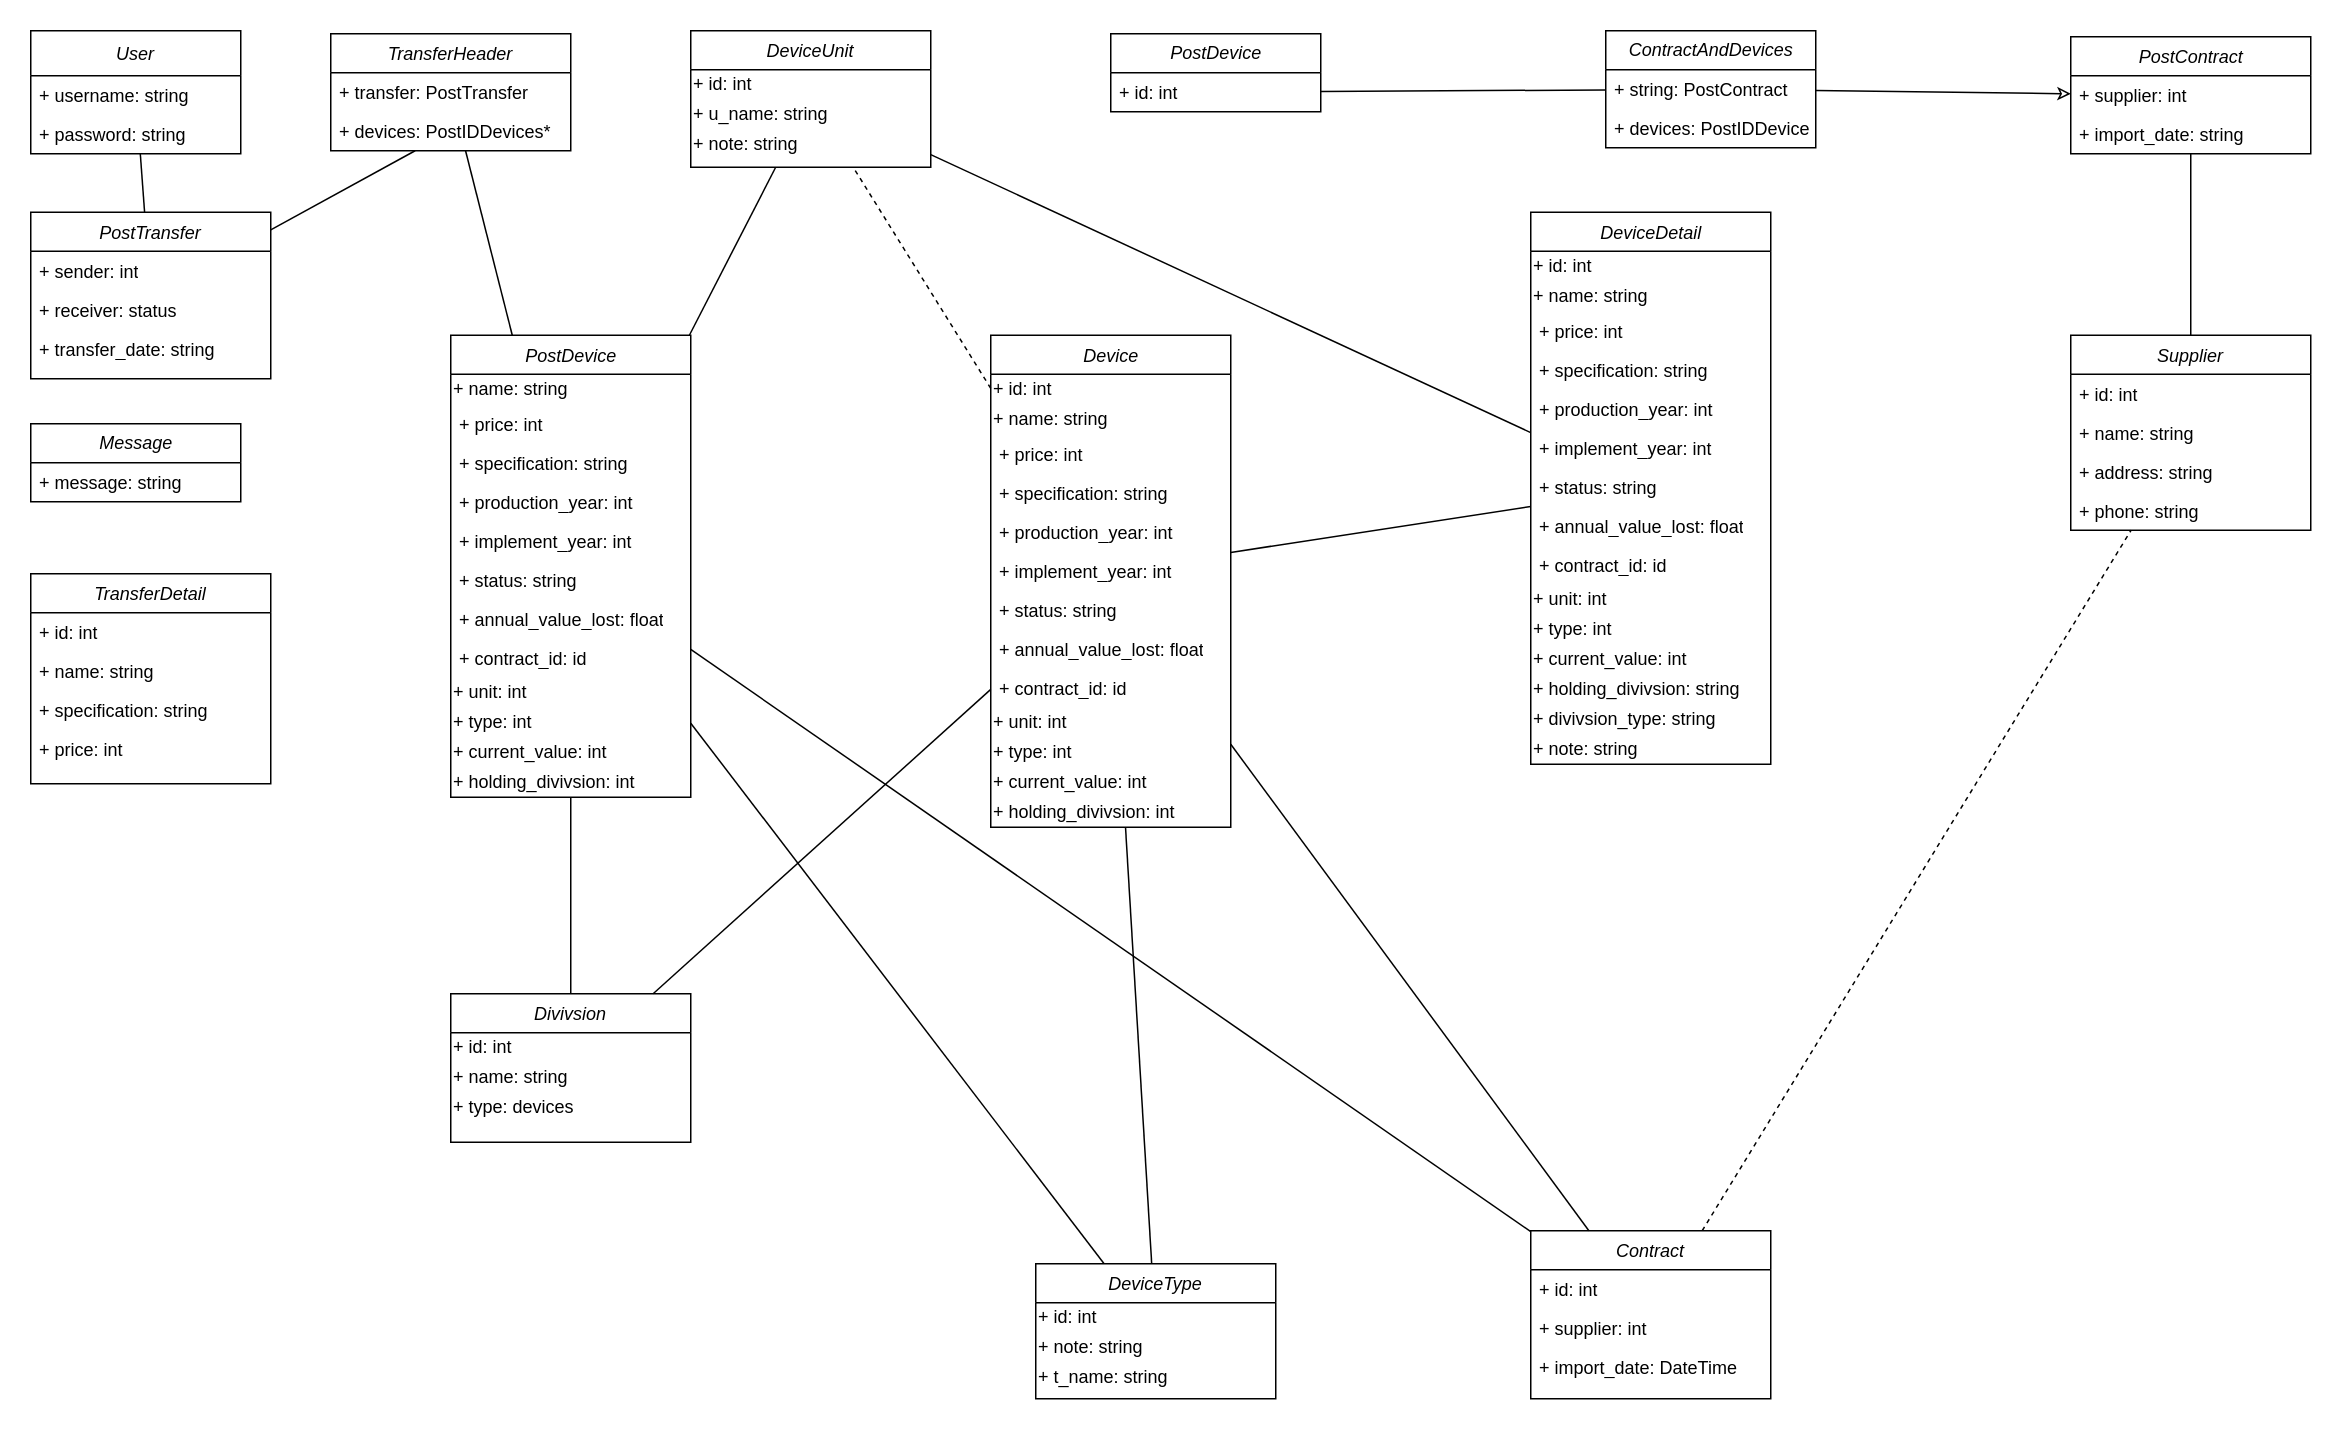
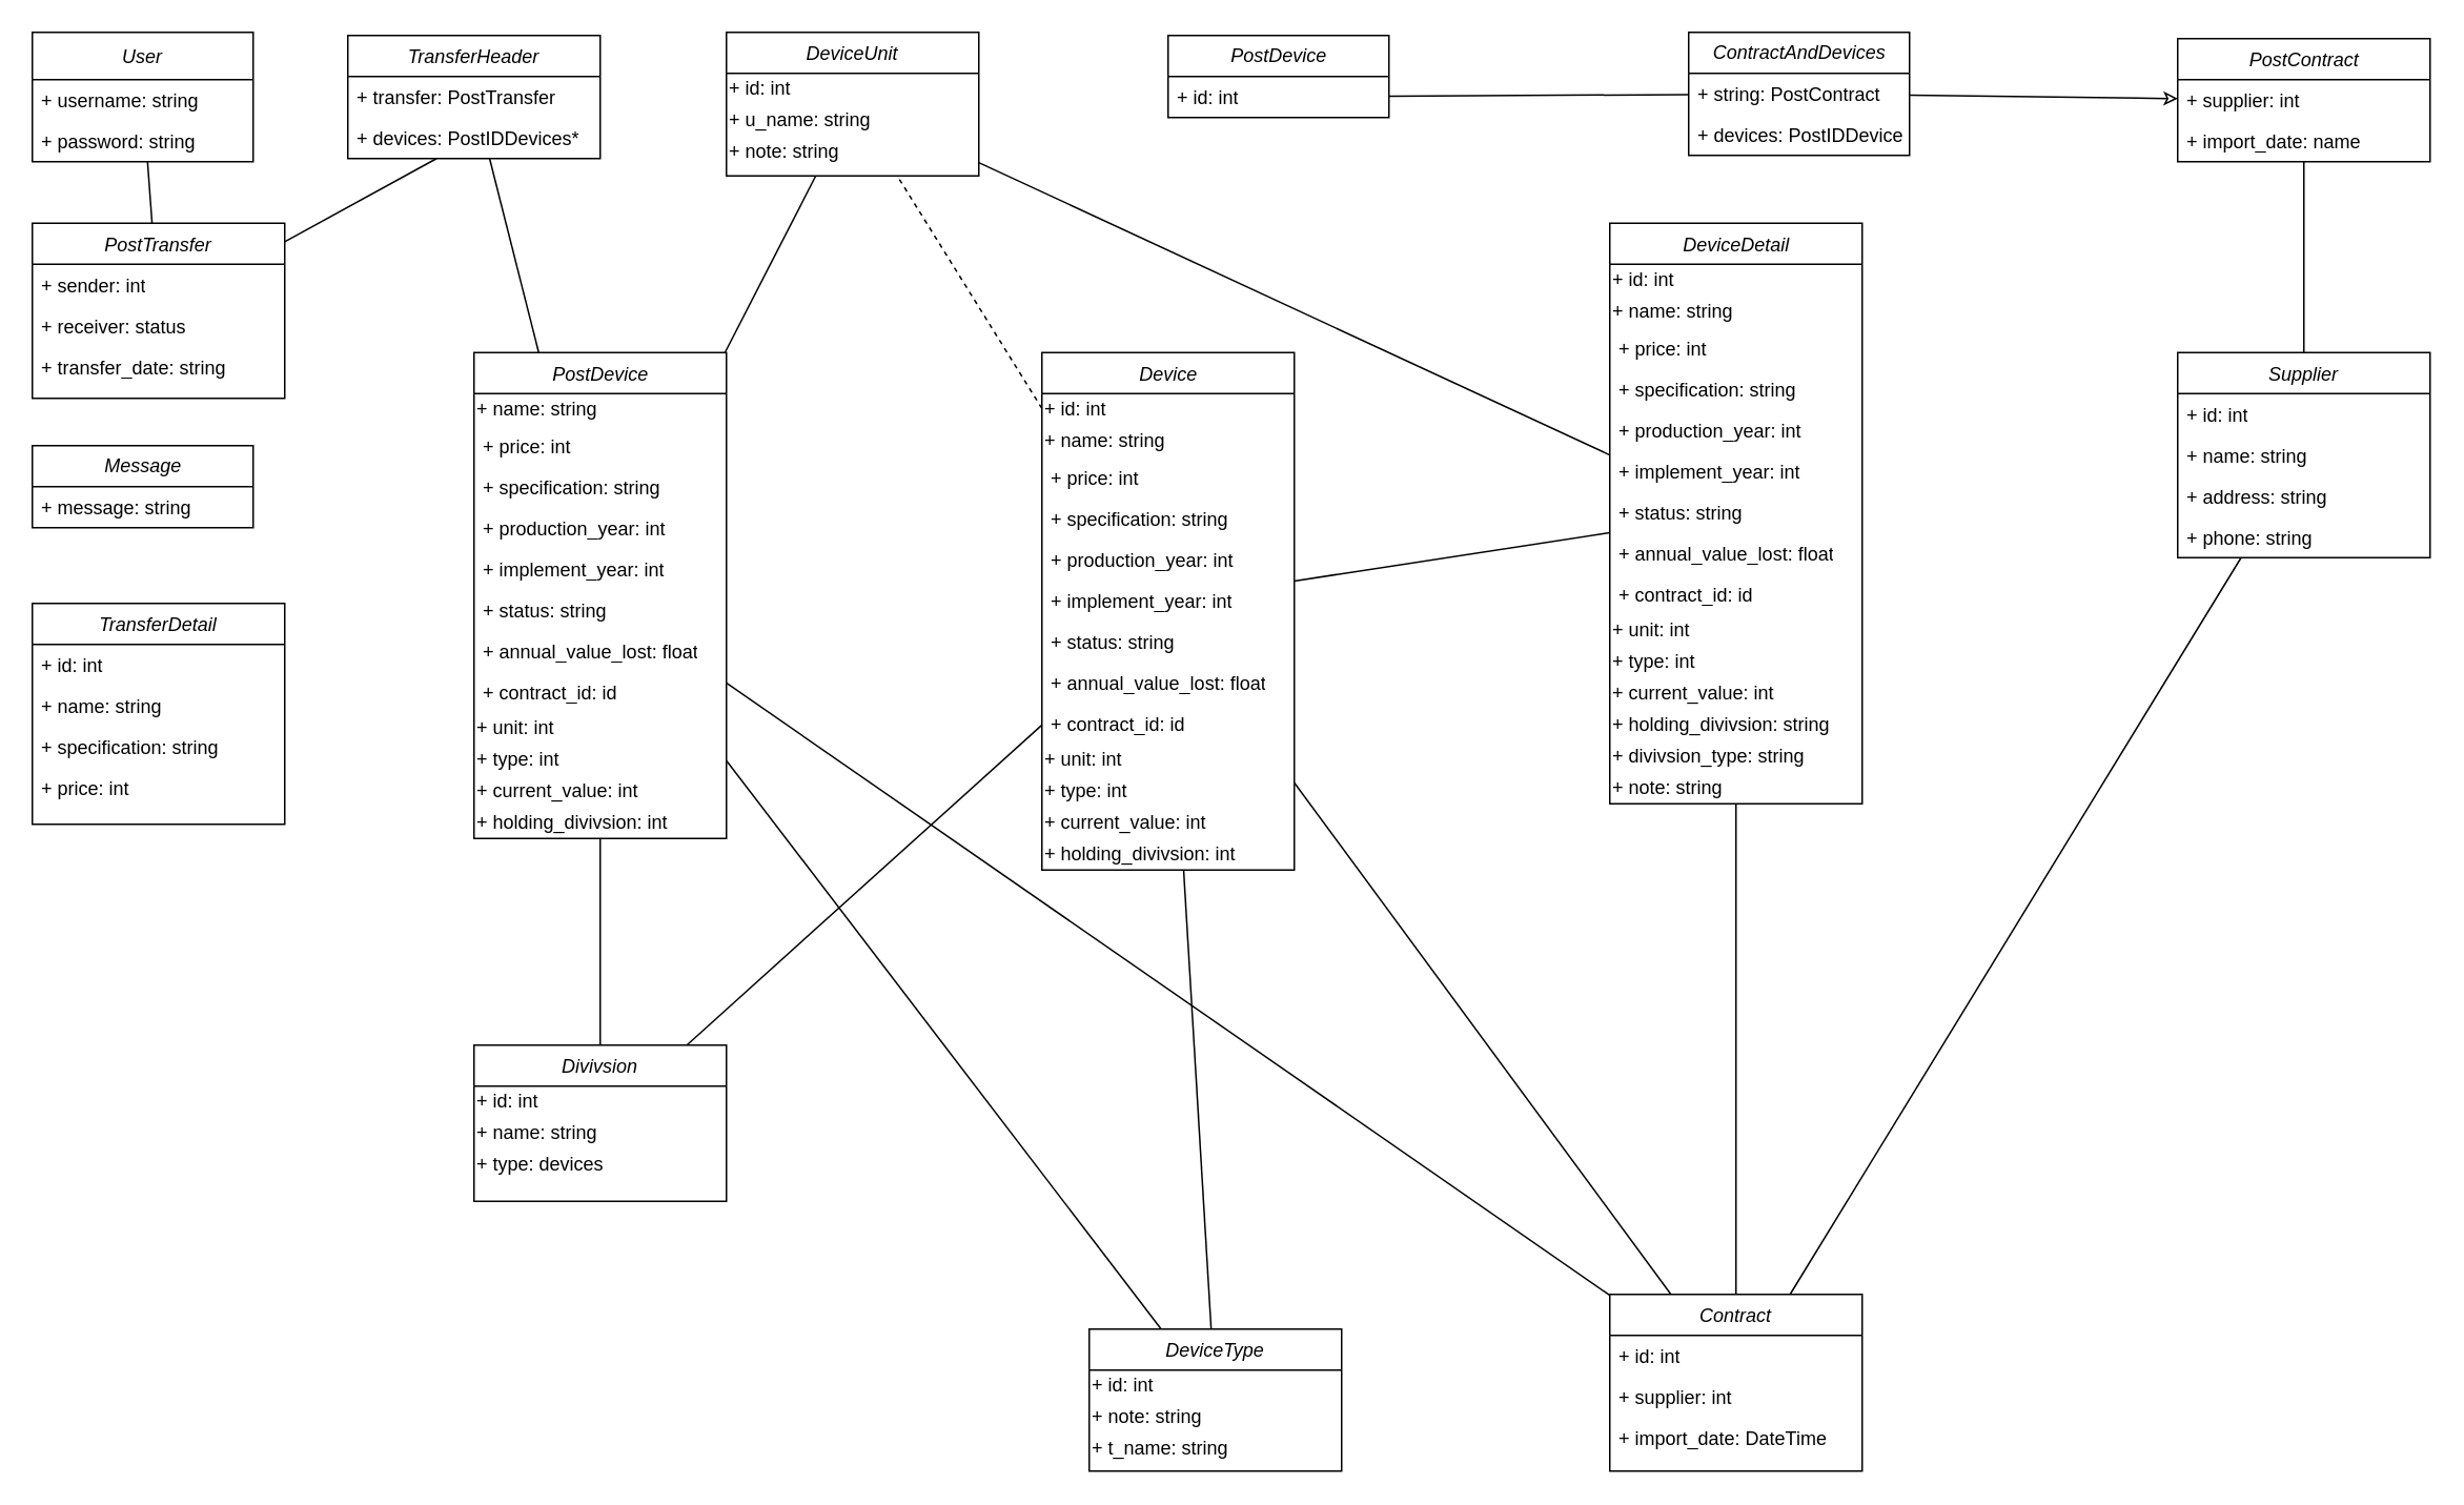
- <mxCell id="55" value="+ import_date: string" style="text;align=left;verticalAlign=top;spacingLeft=4;spacingRight=4;overflow=hidden;rotatable=0;points=[[0,0.5],[1,0.5]];portConstraint=eastwest;rounded=0;shadow=0;html=1;whiteSpace=wrap;" parent="53" vertex="1"><mxGeometry y="52" width="160" height="26" as="geometry" /></mxCell>
+ <mxCell id="55" value="+ import_date: name" style="text;align=left;verticalAlign=top;spacingLeft=4;spacingRight=4;overflow=hidden;rotatable=0;points=[[0,0.5],[1,0.5]];portConstraint=eastwest;rounded=0;shadow=0;html=1;whiteSpace=wrap;" parent="53" vertex="1"><mxGeometry y="52" width="160" height="26" as="geometry" /></mxCell>
- <mxCell id="46" style="edgeStyle=none;rounded=0;orthogonalLoop=1;jettySize=auto;html=1;endArrow=none;endFill=0;dashed=1;" parent="1" source="48" target="32" edge="1"><mxGeometry relative="1" as="geometry" /></mxCell>
+ <mxCell id="46" style="edgeStyle=none;rounded=0;orthogonalLoop=1;jettySize=auto;html=1;endArrow=none;endFill=0;" parent="1" source="48" target="32" edge="1"><mxGeometry relative="1" as="geometry" /></mxCell>
+ <mxCell id="88" style="edgeStyle=none;rounded=0;orthogonalLoop=1;jettySize=auto;html=1;endArrow=none;endFill=0;" parent="1" source="90" target="48" edge="1"><mxGeometry relative="1" as="geometry" /></mxCell>
